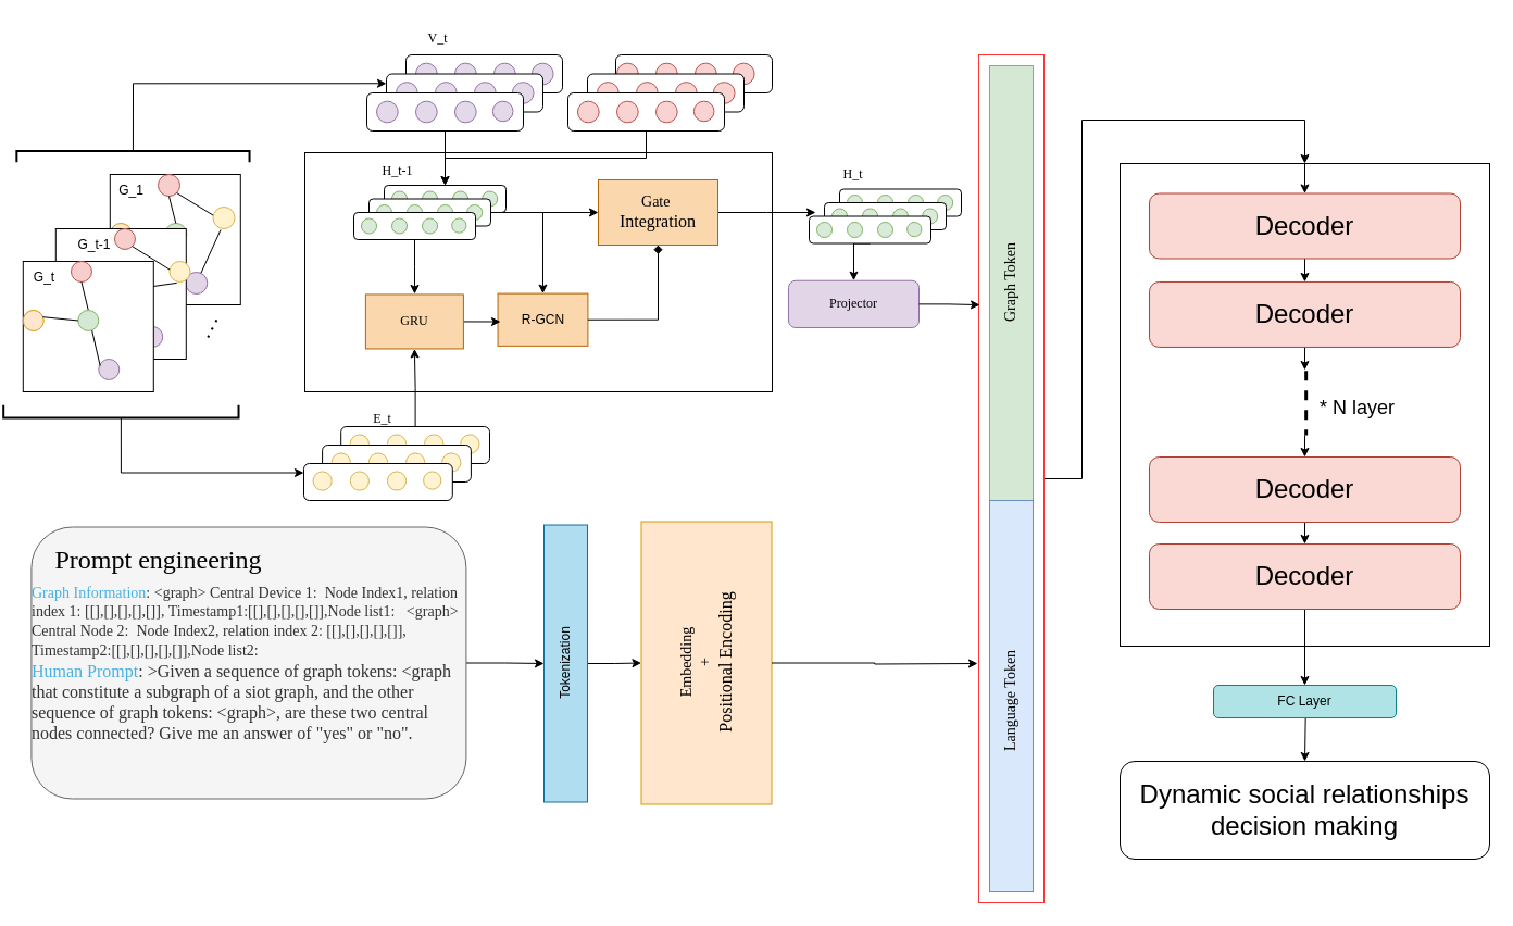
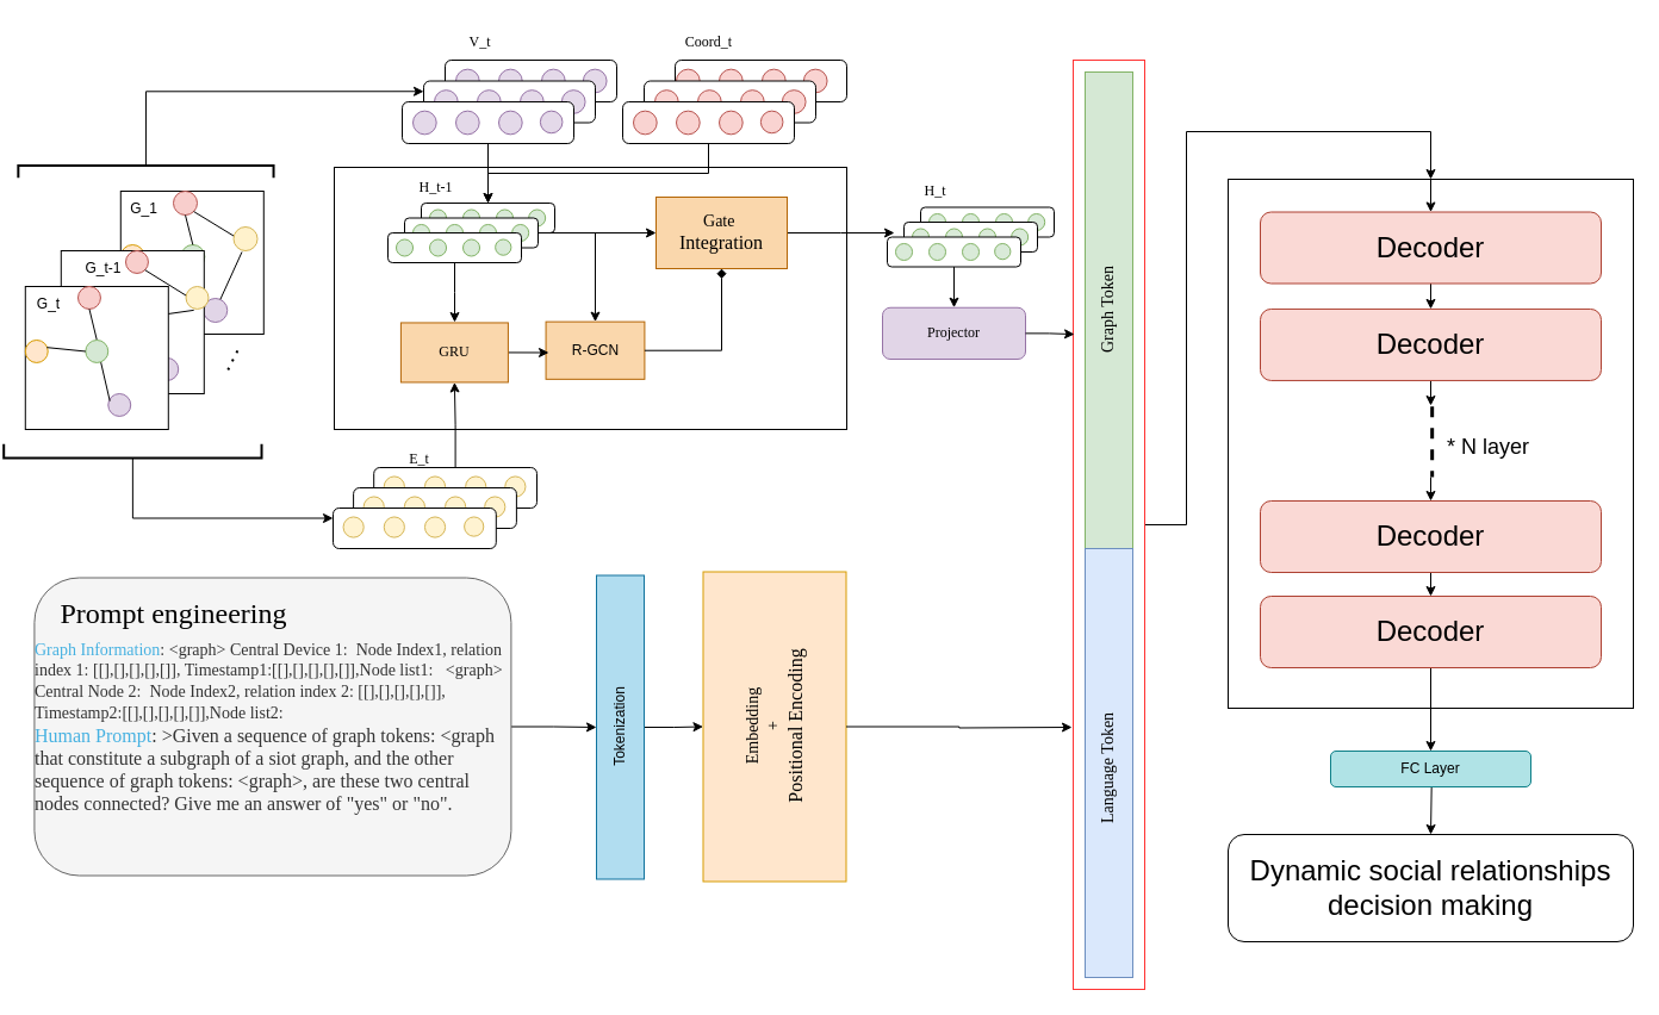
+ <mxCell id="48" value="&lt;font face=&quot;Times New Roman&quot;&gt;Coord_t&lt;/font&gt;" style="text;html=1;align=center;verticalAlign=middle;resizable=0;points=[];autosize=1;strokeColor=none;fillColor=none;" parent="1" vertex="1"><mxGeometry x="564" y="20" width="60" height="30" as="geometry" /></mxCell>
- <mxCell id="151" value="&lt;font face=&quot;Times New Roman&quot;&gt;Projector&lt;/font&gt;" style="rounded=1;whiteSpace=wrap;html=1;fillColor=#e1d5e7;strokeColor=#9673a6;" vertex="1" parent="1"><mxGeometry x="725" y="257.74" width="120" height="43.26" as="geometry" /></mxCell>
+ <mxCell id="151" value="&lt;font face=&quot;Times New Roman&quot;&gt;Projector&lt;/font&gt;" style="rounded=1;whiteSpace=wrap;html=1;fillColor=#e1d5e7;strokeColor=#9673a6;" vertex="1" parent="1"><mxGeometry x="740" y="257.74" width="120" height="43.26" as="geometry" /></mxCell>
